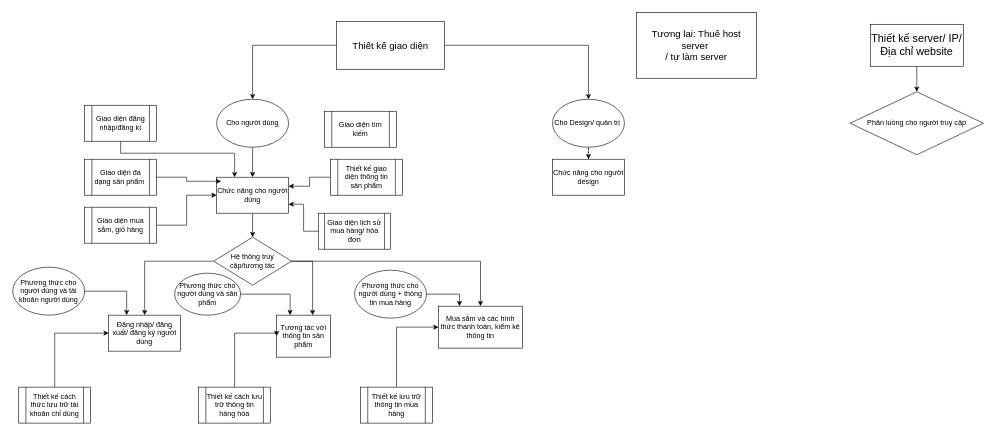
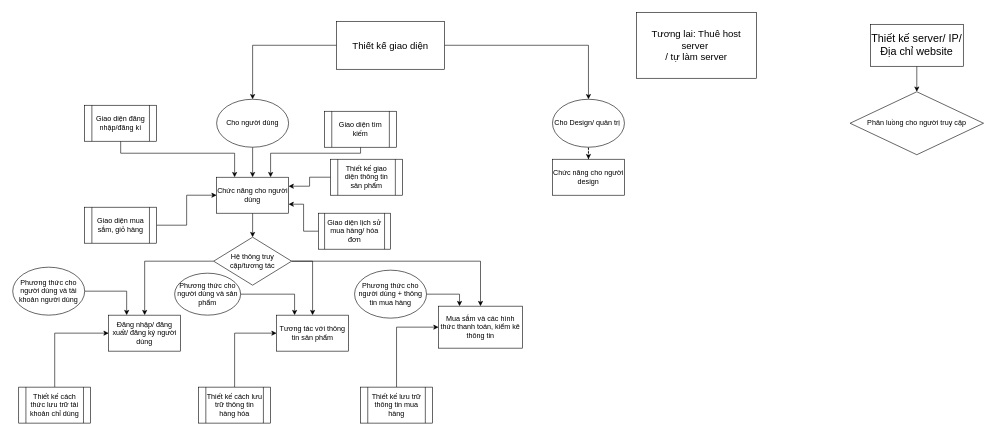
+ <mxCell id="37" style="edgeStyle=orthogonalEdgeStyle;rounded=0;orthogonalLoop=1;jettySize=auto;html=1;entryX=0.75;entryY=0;entryDx=0;entryDy=0;" edge="1" parent="1" source="38" target="10"><mxGeometry relative="1" as="geometry"><Array as="points"><mxPoint x="600" y="255" /><mxPoint x="450" y="255" /></Array></mxGeometry></mxCell>
- <mxCell id="33" value="Giao diện đa dạng sản phẩm&amp;nbsp;" style="shape=process;whiteSpace=wrap;html=1;backgroundOutline=1;" vertex="1" parent="1"><mxGeometry x="140" y="265" width="120" height="60" as="geometry" /></mxCell>
- <mxCell id="36" style="edgeStyle=orthogonalEdgeStyle;rounded=0;orthogonalLoop=1;jettySize=auto;html=1;entryX=0.063;entryY=0.113;entryDx=0;entryDy=0;entryPerimeter=0;" edge="1" parent="1" source="33" target="10"><mxGeometry relative="1" as="geometry" /></mxCell>
- <mxCell id="17" value="Tương tác với thông tin sản phẩm" style="rounded=0;whiteSpace=wrap;html=1;" vertex="1" parent="1"><mxGeometry x="460" y="525" width="90" height="70" as="geometry" /></mxCell>
+ <mxCell id="17" value="Tương tác với thông tin sản phẩm" style="rounded=0;whiteSpace=wrap;html=1;" vertex="1" parent="1"><mxGeometry x="460" y="525" width="120" height="60" as="geometry" /></mxCell>
